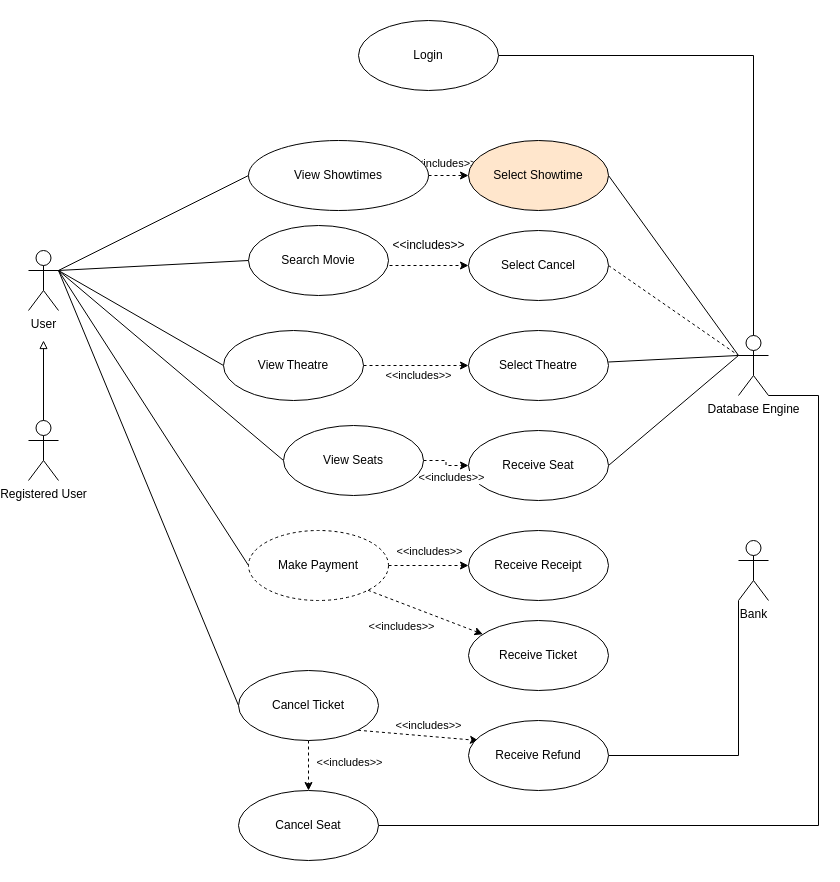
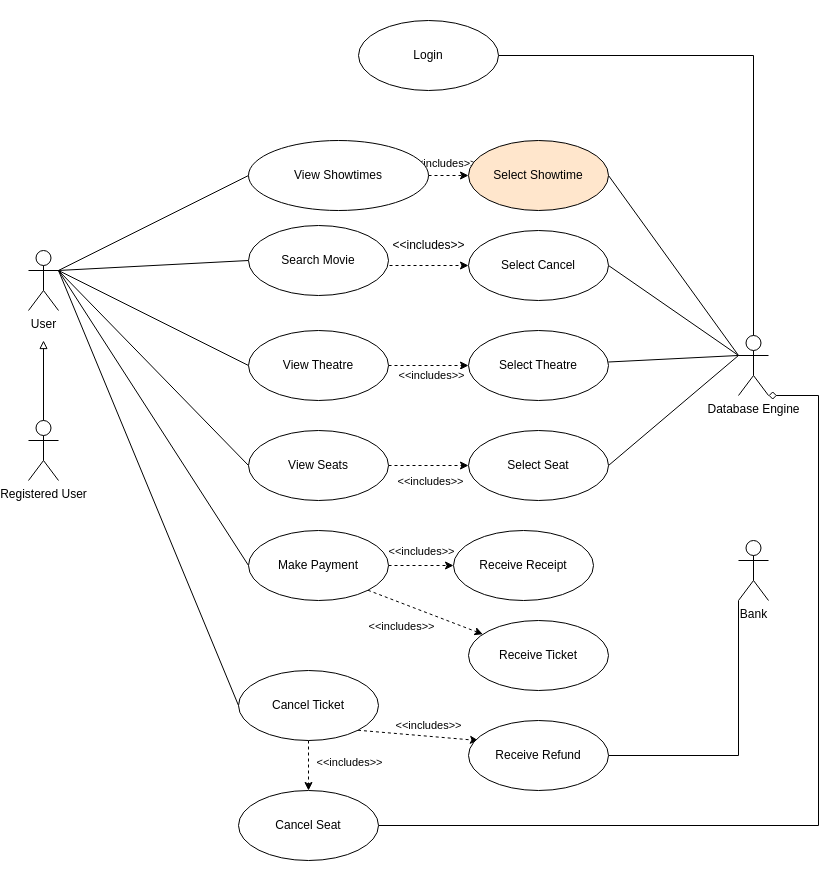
- <mxCell id="28" style="edgeStyle=none;rounded=0;orthogonalLoop=1;jettySize=auto;html=1;entryX=0;entryY=0.333;entryDx=0;entryDy=0;entryPerimeter=0;endArrow=none;endFill=0;exitX=1;exitY=0.5;exitDx=0;exitDy=0;dashed=1;" parent="1" source="29" target="5" edge="1"><mxGeometry relative="1" as="geometry" /></mxCell>
+ <mxCell id="28" style="edgeStyle=none;rounded=0;orthogonalLoop=1;jettySize=auto;html=1;entryX=0;entryY=0.333;entryDx=0;entryDy=0;entryPerimeter=0;endArrow=none;endFill=0;exitX=1;exitY=0.5;exitDx=0;exitDy=0;" parent="1" source="29" target="5" edge="1"><mxGeometry relative="1" as="geometry" /></mxCell>
- <mxCell id="44" value="View Theatre" style="ellipse;whiteSpace=wrap;html=1;" parent="1" vertex="1"><mxGeometry x="215" y="330" width="140" height="70" as="geometry" /></mxCell>
+ <mxCell id="44" value="View Theatre" style="ellipse;whiteSpace=wrap;html=1;" parent="1" vertex="1"><mxGeometry x="240" y="330" width="140" height="70" as="geometry" /></mxCell>
- <mxCell id="49" style="edgeStyle=orthogonalEdgeStyle;rounded=0;orthogonalLoop=1;jettySize=auto;html=1;exitX=1;exitY=0.5;exitDx=0;exitDy=0;entryX=1;entryY=1;entryDx=0;entryDy=0;entryPerimeter=0;fontSize=11;endArrow=none;endFill=0;" edge="1" parent="1" source="50" target="5"><mxGeometry relative="1" as="geometry"><Array as="points"><mxPoint x="810" y="825" /><mxPoint x="810" y="395" /></Array></mxGeometry></mxCell>
+ <mxCell id="49" style="edgeStyle=orthogonalEdgeStyle;rounded=0;orthogonalLoop=1;jettySize=auto;html=1;exitX=1;exitY=0.5;exitDx=0;exitDy=0;entryX=1;entryY=1;entryDx=0;entryDy=0;entryPerimeter=0;fontSize=11;endArrow=diamond;endFill=0;" edge="1" parent="1" source="50" target="5"><mxGeometry relative="1" as="geometry"><Array as="points"><mxPoint x="810" y="825" /><mxPoint x="810" y="395" /></Array></mxGeometry></mxCell>
- <mxCell id="19" value="View Seats" style="ellipse;whiteSpace=wrap;html=1;" parent="1" vertex="1"><mxGeometry x="275" y="425" width="140" height="70" as="geometry" /></mxCell>
+ <mxCell id="19" value="View Seats" style="ellipse;whiteSpace=wrap;html=1;" parent="1" vertex="1"><mxGeometry x="240" y="430" width="140" height="70" as="geometry" /></mxCell>
- <mxCell id="15" value="Receive Seat" style="ellipse;whiteSpace=wrap;html=1;" parent="1" vertex="1"><mxGeometry x="460" y="430" width="140" height="70" as="geometry" /></mxCell>
+ <mxCell id="15" value="Select Seat" style="ellipse;whiteSpace=wrap;html=1;" parent="1" vertex="1"><mxGeometry x="460" y="430" width="140" height="70" as="geometry" /></mxCell>
- <mxCell id="13" value="Make Payment" style="ellipse;whiteSpace=wrap;html=1;dashed=1;" parent="1" vertex="1"><mxGeometry x="240" y="530" width="140" height="70" as="geometry" /></mxCell>
+ <mxCell id="13" value="Make Payment" style="ellipse;whiteSpace=wrap;html=1;" parent="1" vertex="1"><mxGeometry x="240" y="530" width="140" height="70" as="geometry" /></mxCell>
- <mxCell id="33" value="Receive Receipt" style="ellipse;whiteSpace=wrap;html=1;" parent="1" vertex="1"><mxGeometry x="460" y="530" width="140" height="70" as="geometry" /></mxCell>
+ <mxCell id="33" value="Receive Receipt" style="ellipse;whiteSpace=wrap;html=1;" parent="1" vertex="1"><mxGeometry x="445" y="530" width="140" height="70" as="geometry" /></mxCell>
